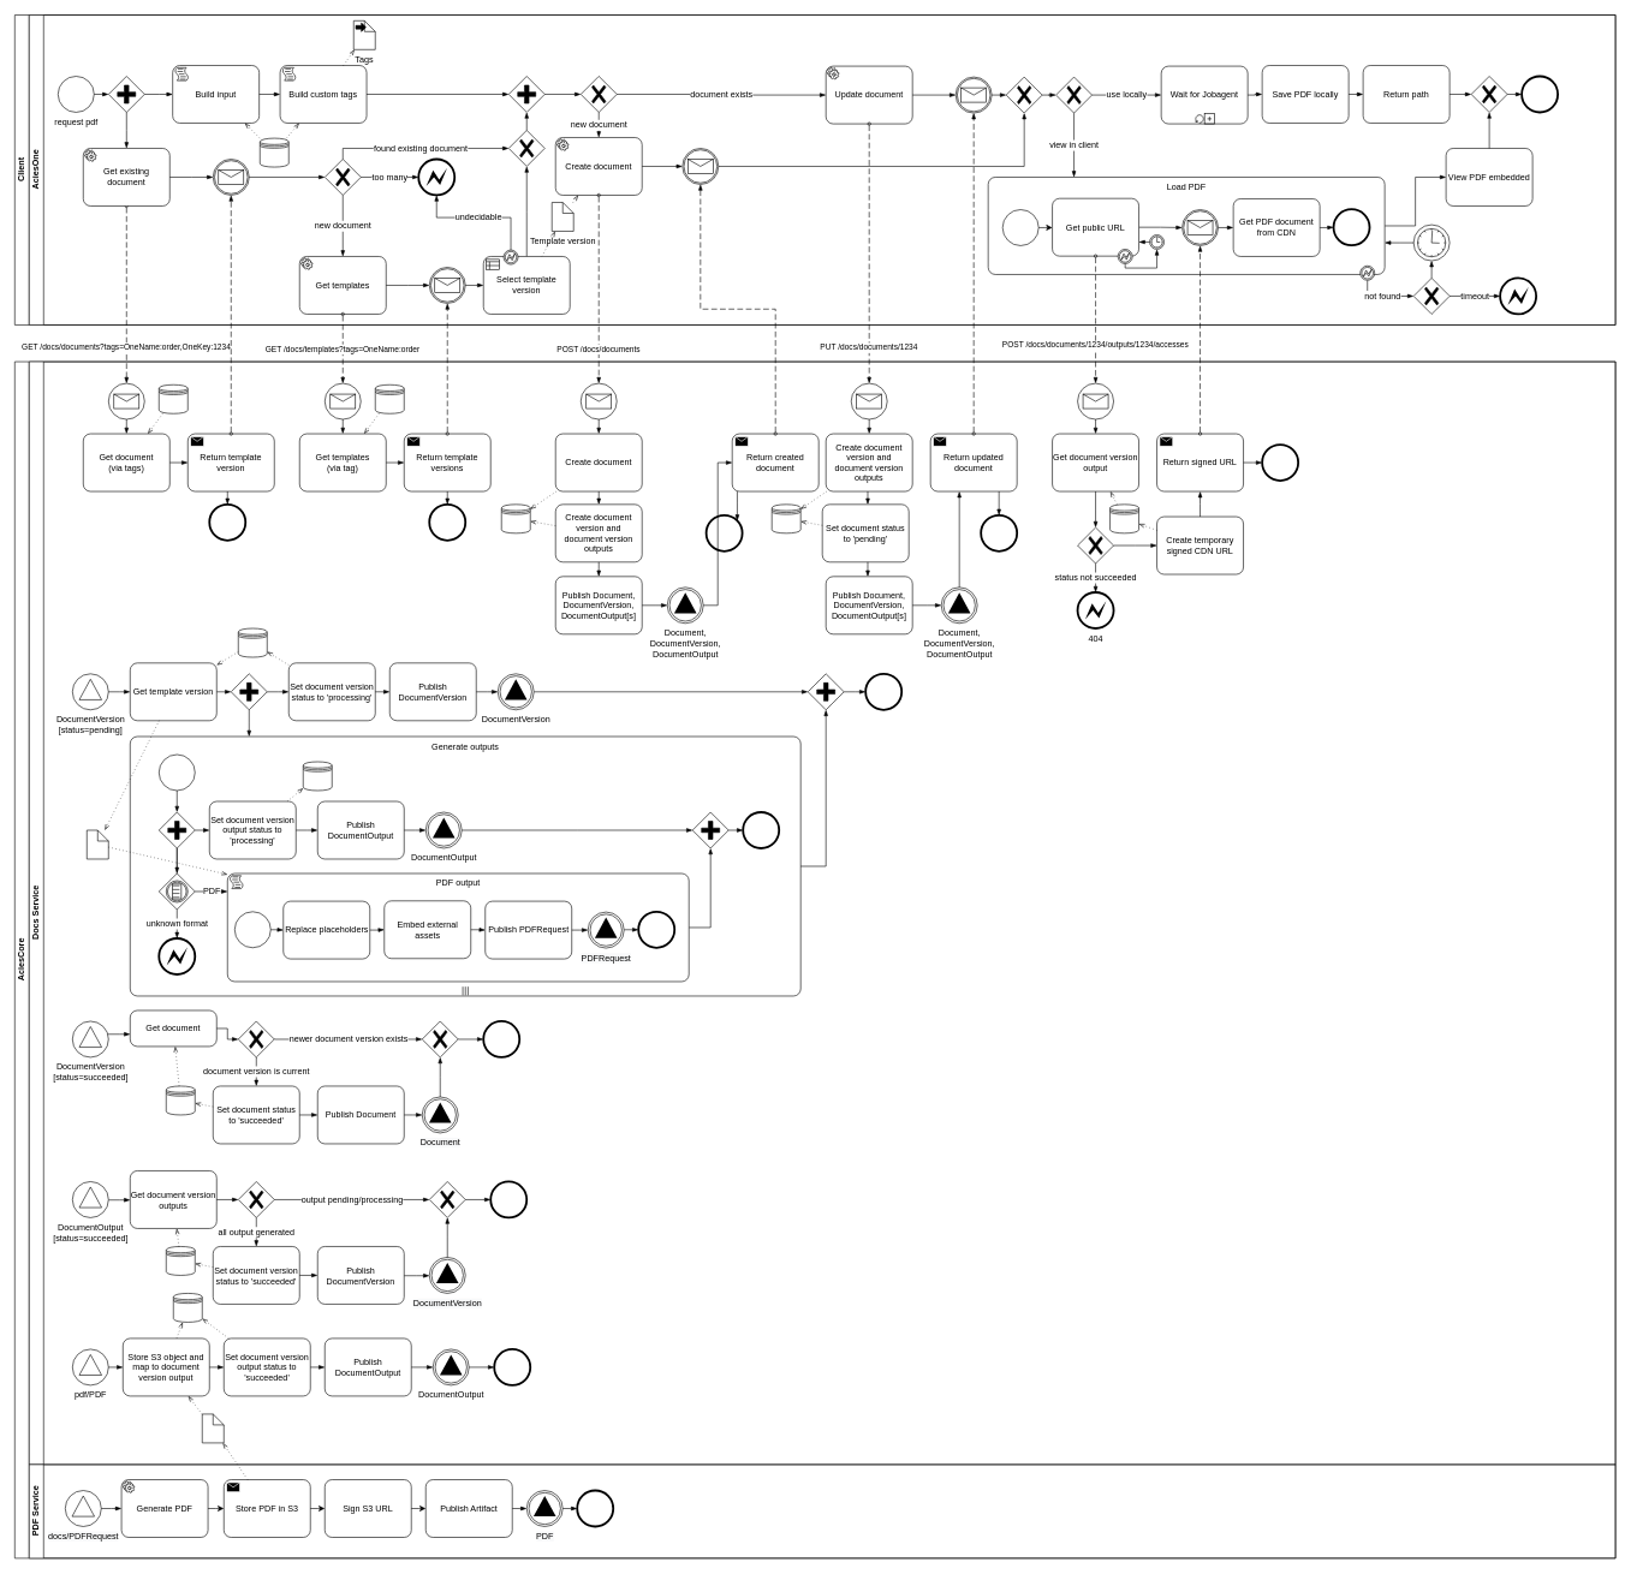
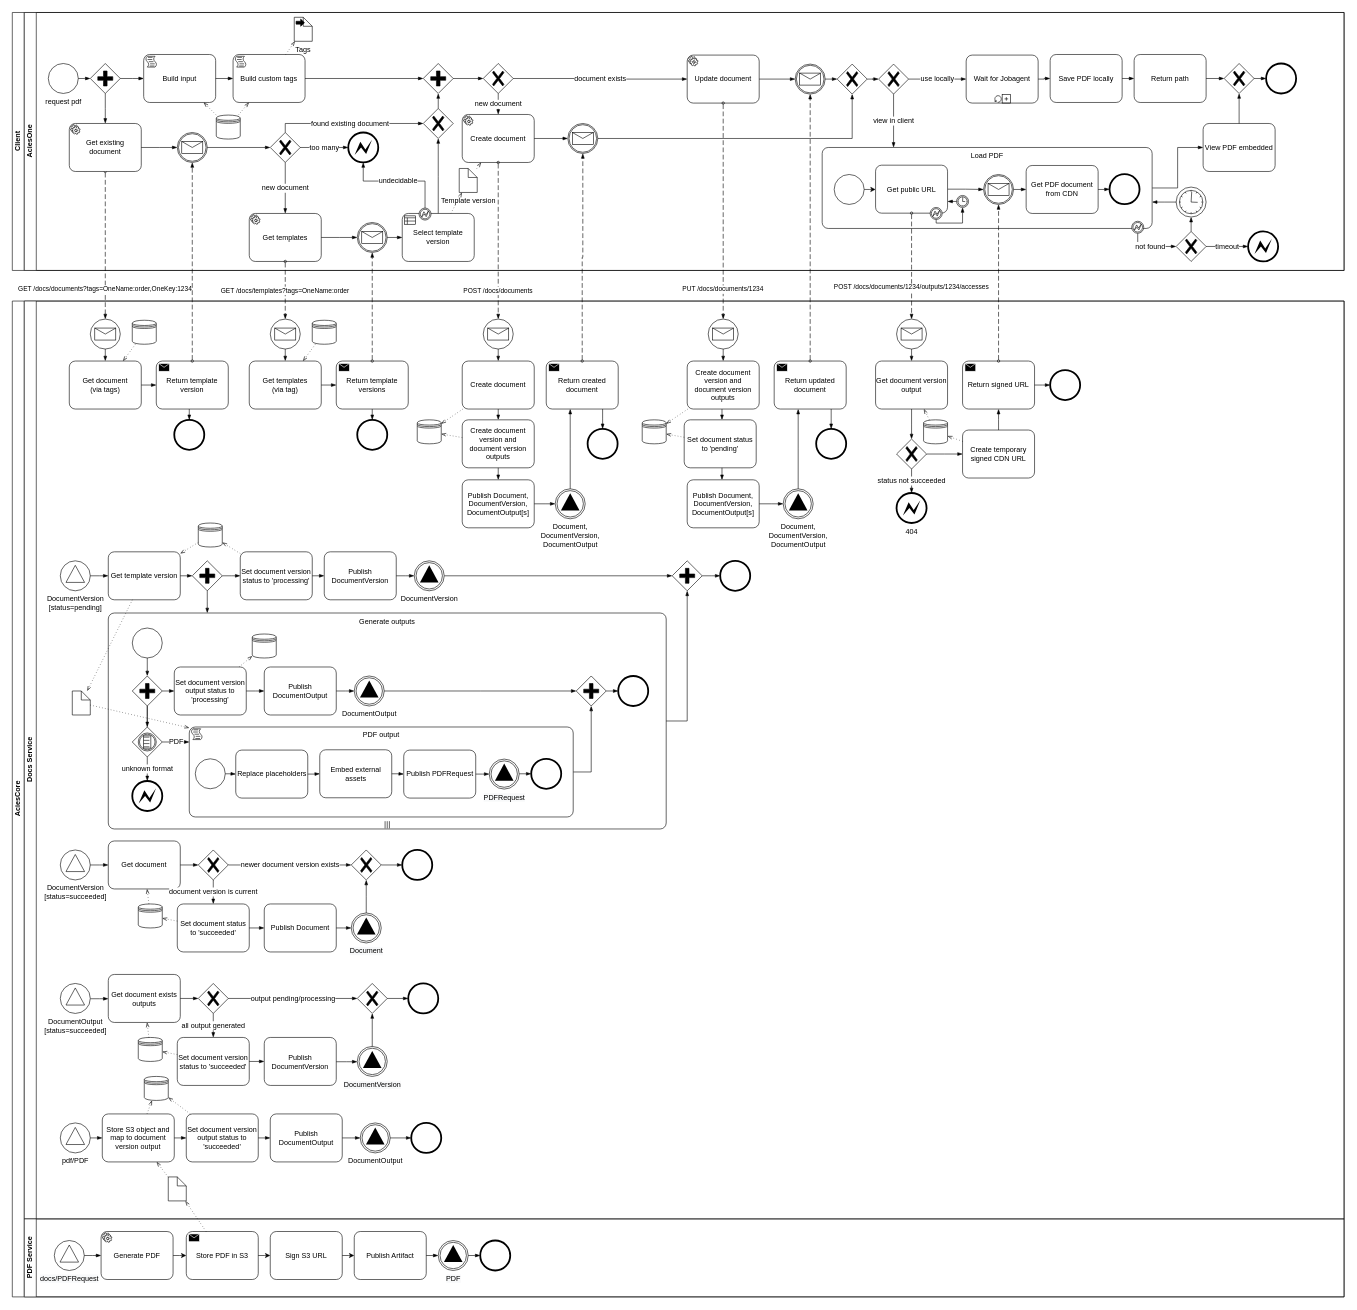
- <mxCell id="100" value="Return created document" style="points=[[0.25,0,0],[0.5,0,0],[0.75,0,0],[1,0.25,0],[1,0.5,0],[1,0.75,0],[0.75,1,0],[0.5,1,0],[0.25,1,0],[0,0.75,0],[0,0.5,0],[0,0.25,0]];shape=mxgraph.bpmn.task;whiteSpace=wrap;rectStyle=rounded;size=10;taskMarker=send;fontFamily=Helvetica;fontSize=12;fontColor=default;align=center;strokeColor=default;fillColor=default;" parent="87" vertex="1"><mxGeometry x="975" y="100" width="120" height="80" as="geometry" /></mxCell>
+ <mxCell id="100" value="Return created document" style="points=[[0.25,0,0],[0.5,0,0],[0.75,0,0],[1,0.25,0],[1,0.5,0],[1,0.75,0],[0.75,1,0],[0.5,1,0],[0.25,1,0],[0,0.75,0],[0,0.5,0],[0,0.25,0]];shape=mxgraph.bpmn.task;whiteSpace=wrap;rectStyle=rounded;size=10;taskMarker=send;fontFamily=Helvetica;fontSize=12;fontColor=default;align=center;strokeColor=default;fillColor=default;" parent="87" vertex="1"><mxGeometry x="870" y="100" width="120" height="80" as="geometry" /></mxCell>
- <mxCell id="239" value="Get document" style="points=[[0.25,0,0],[0.5,0,0],[0.75,0,0],[1,0.25,0],[1,0.5,0],[1,0.75,0],[0.75,1,0],[0.5,1,0],[0.25,1,0],[0,0.75,0],[0,0.5,0],[0,0.25,0]];shape=mxgraph.bpmn.task;whiteSpace=wrap;rectStyle=rounded;size=10;taskMarker=abstract;" vertex="1" parent="87"><mxGeometry x="140" y="900" width="120" height="50" as="geometry" /></mxCell>
+ <mxCell id="239" value="Get document" style="points=[[0.25,0,0],[0.5,0,0],[0.75,0,0],[1,0.25,0],[1,0.5,0],[1,0.75,0],[0.75,1,0],[0.5,1,0],[0.25,1,0],[0,0.75,0],[0,0.5,0],[0,0.25,0]];shape=mxgraph.bpmn.task;whiteSpace=wrap;rectStyle=rounded;size=10;taskMarker=abstract;" vertex="1" parent="87"><mxGeometry x="140" y="900" width="120" height="80" as="geometry" /></mxCell>
- <mxCell id="214" value="Get document version outputs" style="points=[[0.25,0,0],[0.5,0,0],[0.75,0,0],[1,0.25,0],[1,0.5,0],[1,0.75,0],[0.75,1,0],[0.5,1,0],[0.25,1,0],[0,0.75,0],[0,0.5,0],[0,0.25,0]];shape=mxgraph.bpmn.task;whiteSpace=wrap;rectStyle=rounded;size=10;taskMarker=abstract;" vertex="1" parent="87"><mxGeometry x="140" y="1122.5" width="120" height="80" as="geometry" /></mxCell>
+ <mxCell id="214" value="Get document exists outputs" style="points=[[0.25,0,0],[0.5,0,0],[0.75,0,0],[1,0.25,0],[1,0.5,0],[1,0.75,0],[0.75,1,0],[0.5,1,0],[0.25,1,0],[0,0.75,0],[0,0.5,0],[0,0.25,0]];shape=mxgraph.bpmn.task;whiteSpace=wrap;rectStyle=rounded;size=10;taskMarker=abstract;" vertex="1" parent="87"><mxGeometry x="140" y="1122.5" width="120" height="80" as="geometry" /></mxCell>
